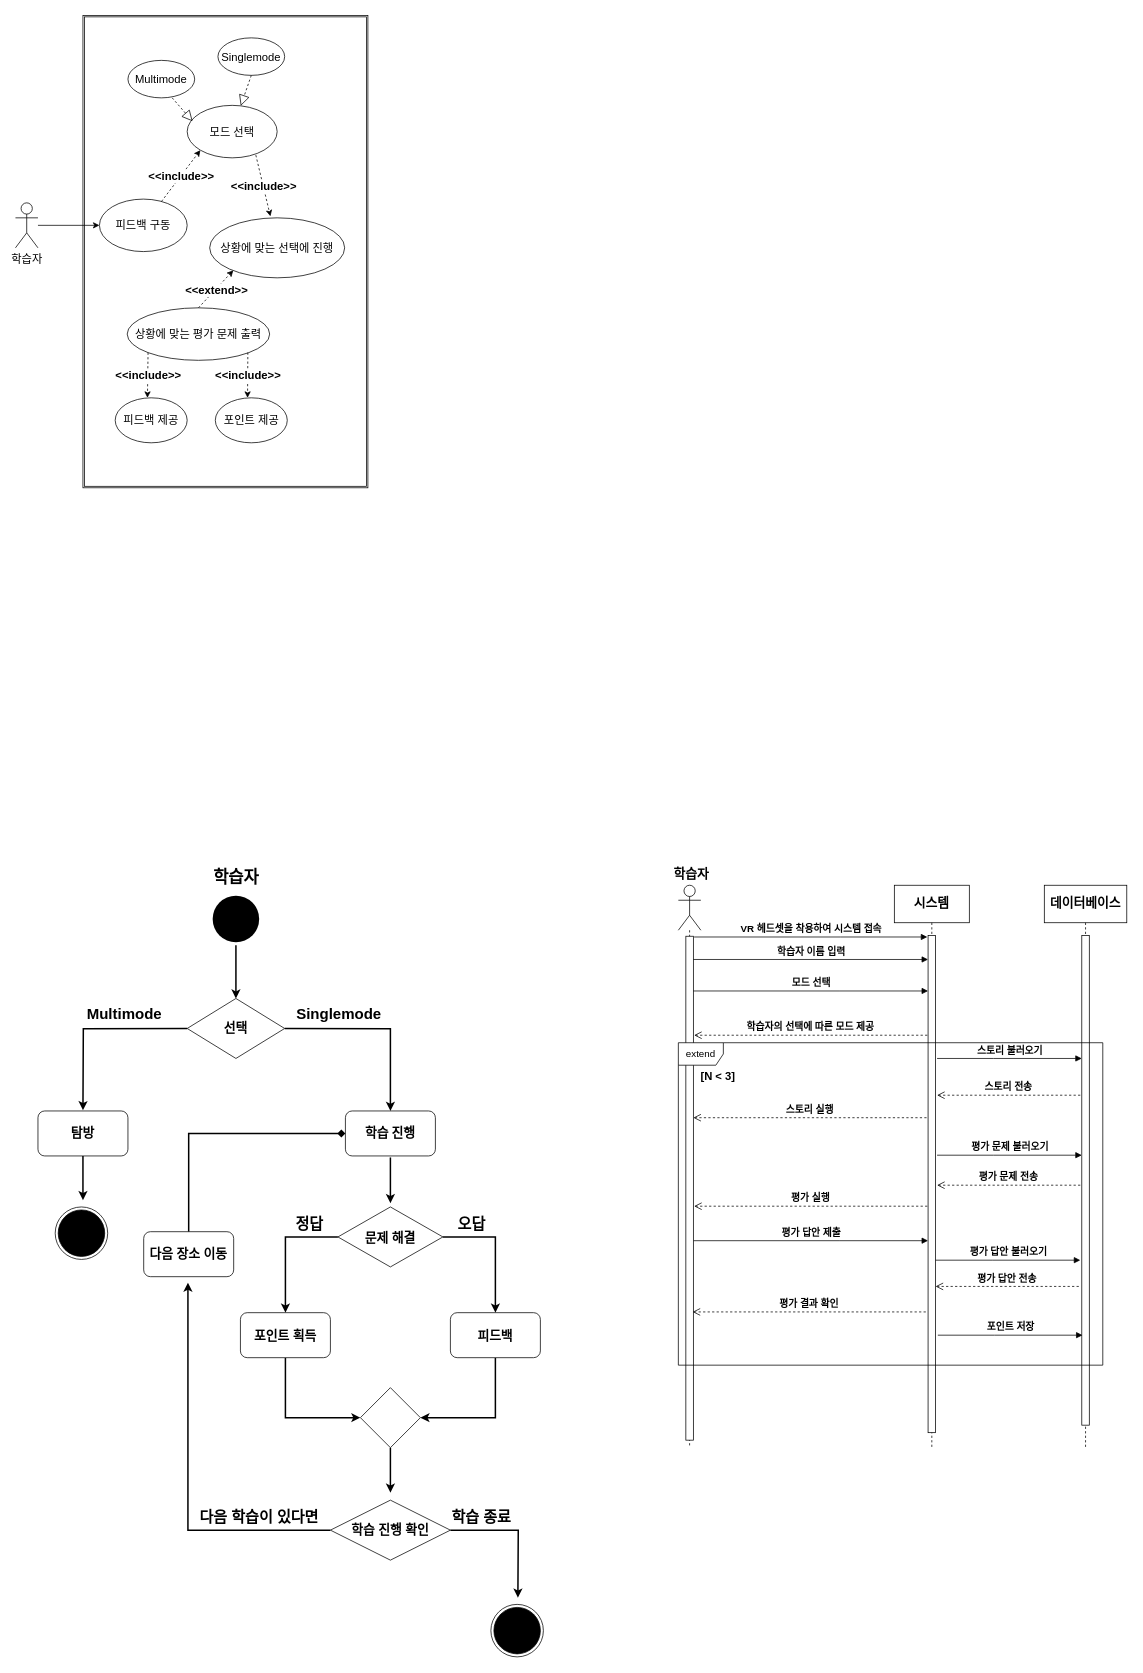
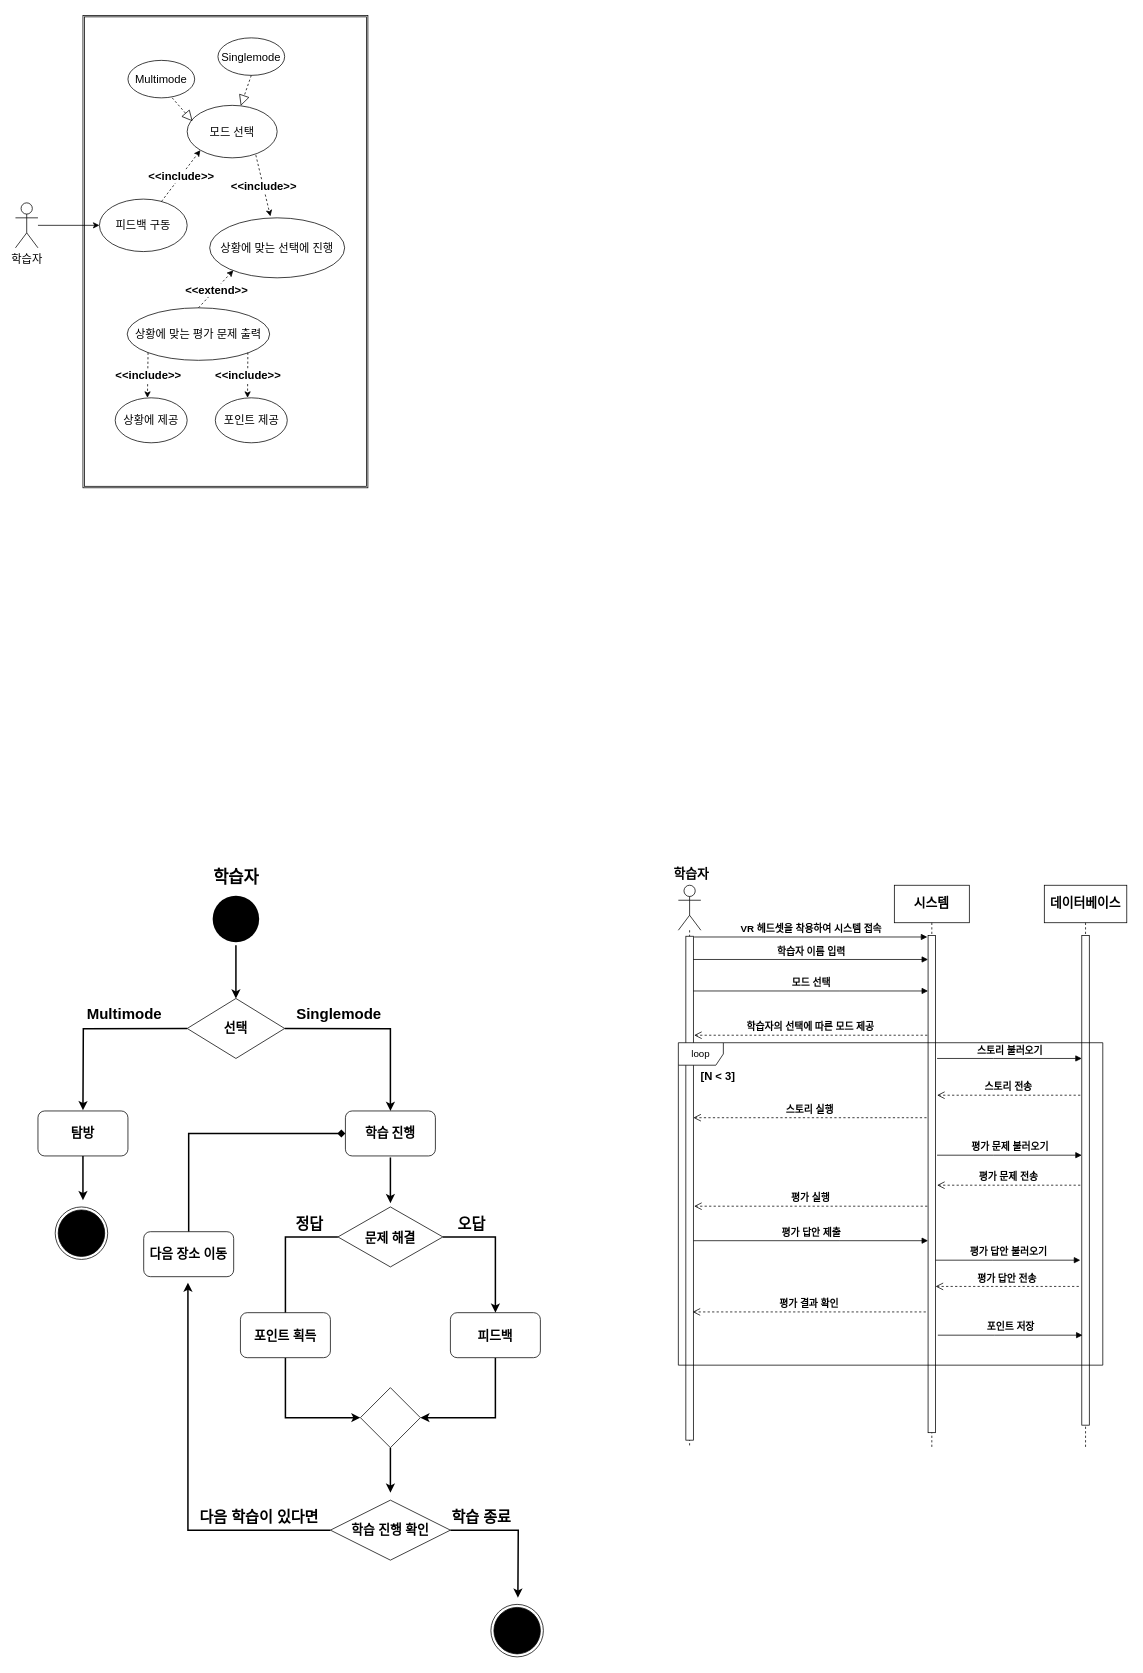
- <mxCell id="76" value="피드백 제공" style="ellipse;whiteSpace=wrap;html=1;fontFamily=Helvetica;fontSize=15;strokeColor=#000000;" vertex="1" parent="1"><mxGeometry x="153" y="530" width="96" height="60" as="geometry" /></mxCell>
+ <mxCell id="76" value="상황에 제공" style="ellipse;whiteSpace=wrap;html=1;fontFamily=Helvetica;fontSize=15;strokeColor=#000000;" vertex="1" parent="1"><mxGeometry x="153" y="530" width="96" height="60" as="geometry" /></mxCell>
- <mxCell id="58" value="extend" style="shape=umlFrame;whiteSpace=wrap;html=1;fontFamily=Helvetica;fontSize=13;strokeColor=#000000;" vertex="1" parent="1"><mxGeometry x="904" y="1390" width="566" height="430" as="geometry" /></mxCell>
+ <mxCell id="58" value="loop" style="shape=umlFrame;whiteSpace=wrap;html=1;fontFamily=Helvetica;fontSize=13;strokeColor=#000000;" vertex="1" parent="1"><mxGeometry x="904" y="1390" width="566" height="430" as="geometry" /></mxCell>
- <mxCell id="16" value="" style="edgeStyle=orthogonalEdgeStyle;rounded=0;orthogonalLoop=1;jettySize=auto;html=1;fontFamily=Helvetica;fontSize=17;strokeWidth=2;" edge="1" parent="1" source="20" target="22"><mxGeometry relative="1" as="geometry" /></mxCell>
+ <mxCell id="16" value="" style="edgeStyle=orthogonalEdgeStyle;rounded=0;orthogonalLoop=1;jettySize=auto;html=1;fontFamily=Helvetica;fontSize=17;strokeWidth=2;endArrow=none;" edge="1" parent="1" source="20" target="22"><mxGeometry relative="1" as="geometry" /></mxCell>
